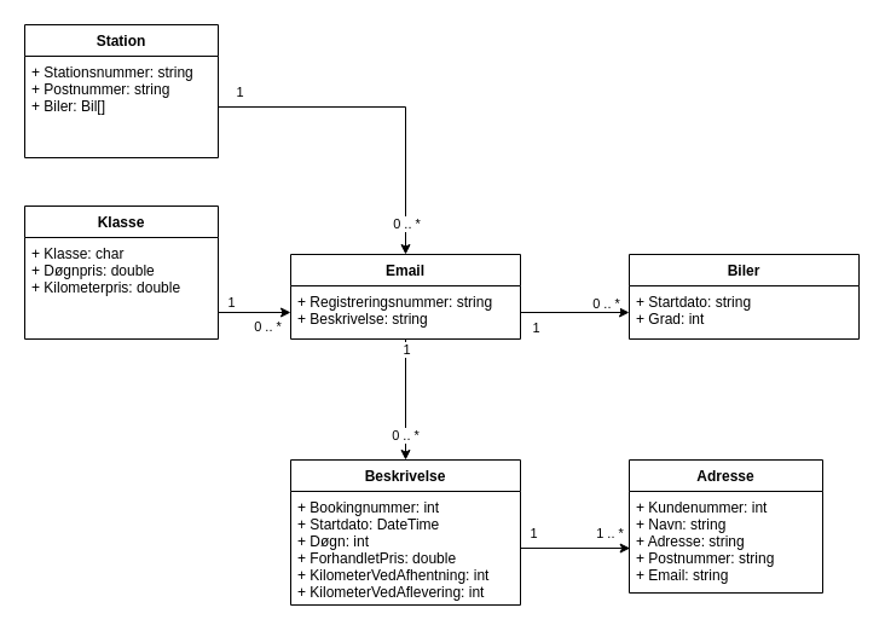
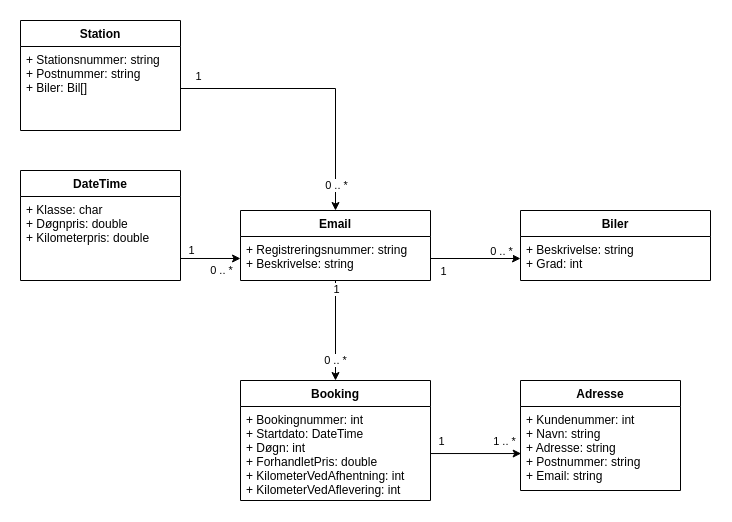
- <mxCell id="8" value="Klasse" style="swimlane;fontStyle=1;align=center;verticalAlign=top;childLayout=stackLayout;horizontal=1;startSize=26;horizontalStack=0;resizeParent=1;resizeParentMax=0;resizeLast=0;collapsible=1;marginBottom=0;" vertex="1" parent="1"><mxGeometry x="20" y="170" width="160" height="110" as="geometry" /></mxCell>
+ <mxCell id="8" value="DateTime" style="swimlane;fontStyle=1;align=center;verticalAlign=top;childLayout=stackLayout;horizontal=1;startSize=26;horizontalStack=0;resizeParent=1;resizeParentMax=0;resizeLast=0;collapsible=1;marginBottom=0;" vertex="1" parent="1"><mxGeometry x="20" y="170" width="160" height="110" as="geometry" /></mxCell>
- <mxCell id="7" value="+ Startdato: string&#10;+ Grad: int" style="text;strokeColor=none;fillColor=none;align=left;verticalAlign=top;spacingLeft=4;spacingRight=4;overflow=hidden;rotatable=0;points=[[0,0.5],[1,0.5]];portConstraint=eastwest;" vertex="1" parent="6"><mxGeometry y="26" width="190" height="44" as="geometry" /></mxCell>
+ <mxCell id="7" value="+ Beskrivelse: string&#10;+ Grad: int" style="text;strokeColor=none;fillColor=none;align=left;verticalAlign=top;spacingLeft=4;spacingRight=4;overflow=hidden;rotatable=0;points=[[0,0.5],[1,0.5]];portConstraint=eastwest;" vertex="1" parent="6"><mxGeometry y="26" width="190" height="44" as="geometry" /></mxCell>
- <mxCell id="10" value="Beskrivelse" style="swimlane;fontStyle=1;align=center;verticalAlign=top;childLayout=stackLayout;horizontal=1;startSize=26;horizontalStack=0;resizeParent=1;resizeParentMax=0;resizeLast=0;collapsible=1;marginBottom=0;" vertex="1" parent="1"><mxGeometry x="240" y="380" width="190" height="120" as="geometry" /></mxCell>
+ <mxCell id="10" value="Booking" style="swimlane;fontStyle=1;align=center;verticalAlign=top;childLayout=stackLayout;horizontal=1;startSize=26;horizontalStack=0;resizeParent=1;resizeParentMax=0;resizeLast=0;collapsible=1;marginBottom=0;" vertex="1" parent="1"><mxGeometry x="240" y="380" width="190" height="120" as="geometry" /></mxCell>
